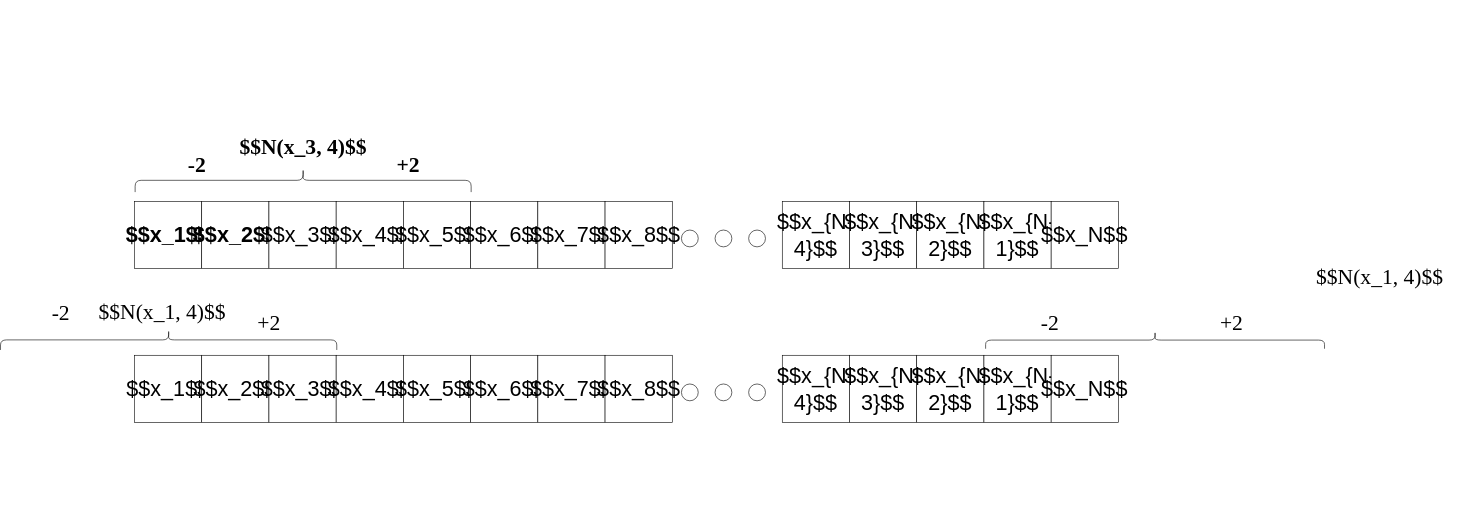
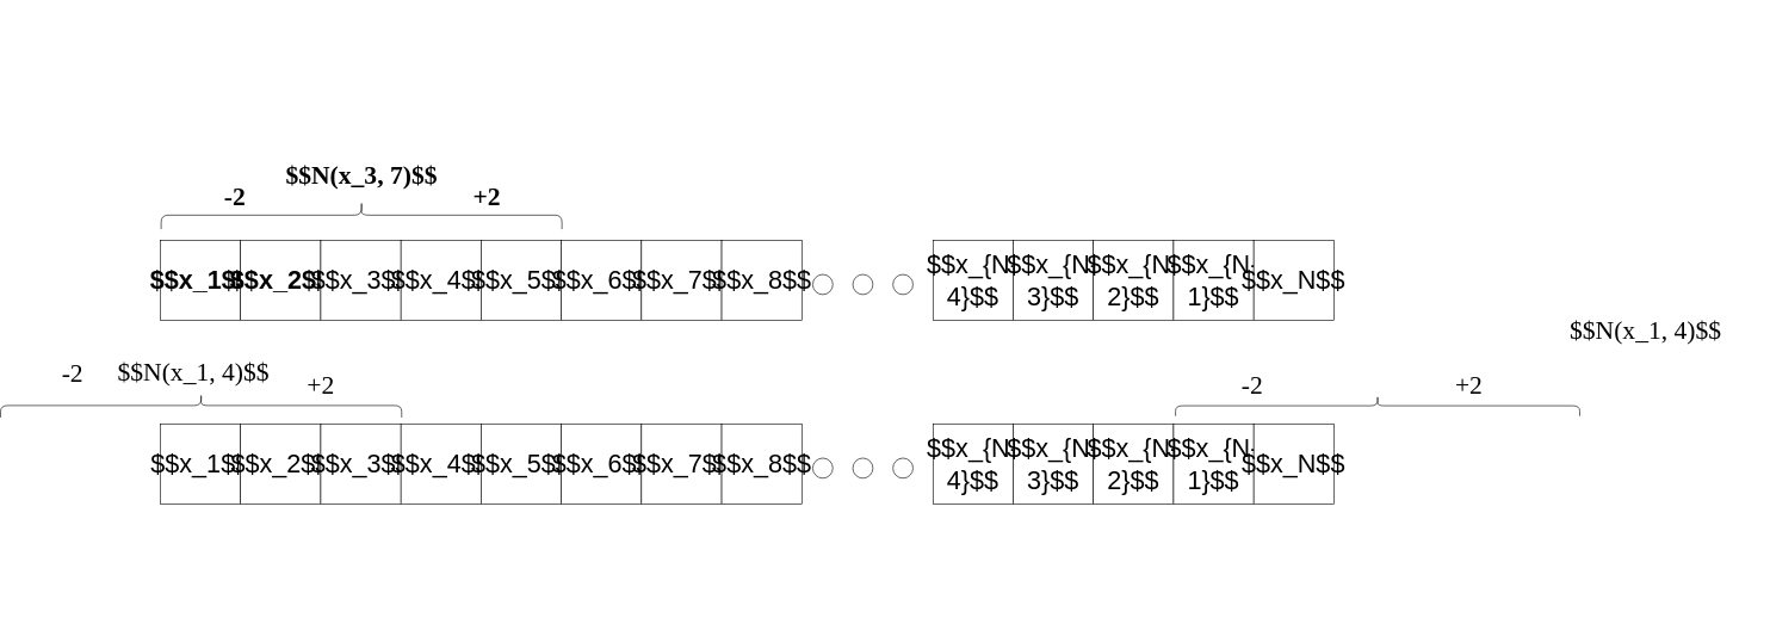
- <mxCell id="21" value="&lt;h1&gt;&lt;font style=&quot;font-size: 36px&quot;&gt;$$N(x_3, 4)$$&lt;/font&gt;&lt;/h1&gt;" style="text;html=1;align=center;verticalAlign=middle;resizable=0;points=[];autosize=1;strokeColor=none;fillColor=none;fontSize=18;fontFamily=Lucida Console;" parent="1" vertex="1"><mxGeometry x="299.289" y="204" width="310" height="80" as="geometry" /></mxCell>
+ <mxCell id="21" value="&lt;h1&gt;&lt;font style=&quot;font-size: 36px&quot;&gt;$$N(x_3, 7)$$&lt;/font&gt;&lt;/h1&gt;" style="text;html=1;align=center;verticalAlign=middle;resizable=0;points=[];autosize=1;strokeColor=none;fillColor=none;fontSize=18;fontFamily=Lucida Console;" parent="1" vertex="1"><mxGeometry x="299.289" y="204" width="310" height="80" as="geometry" /></mxCell>
